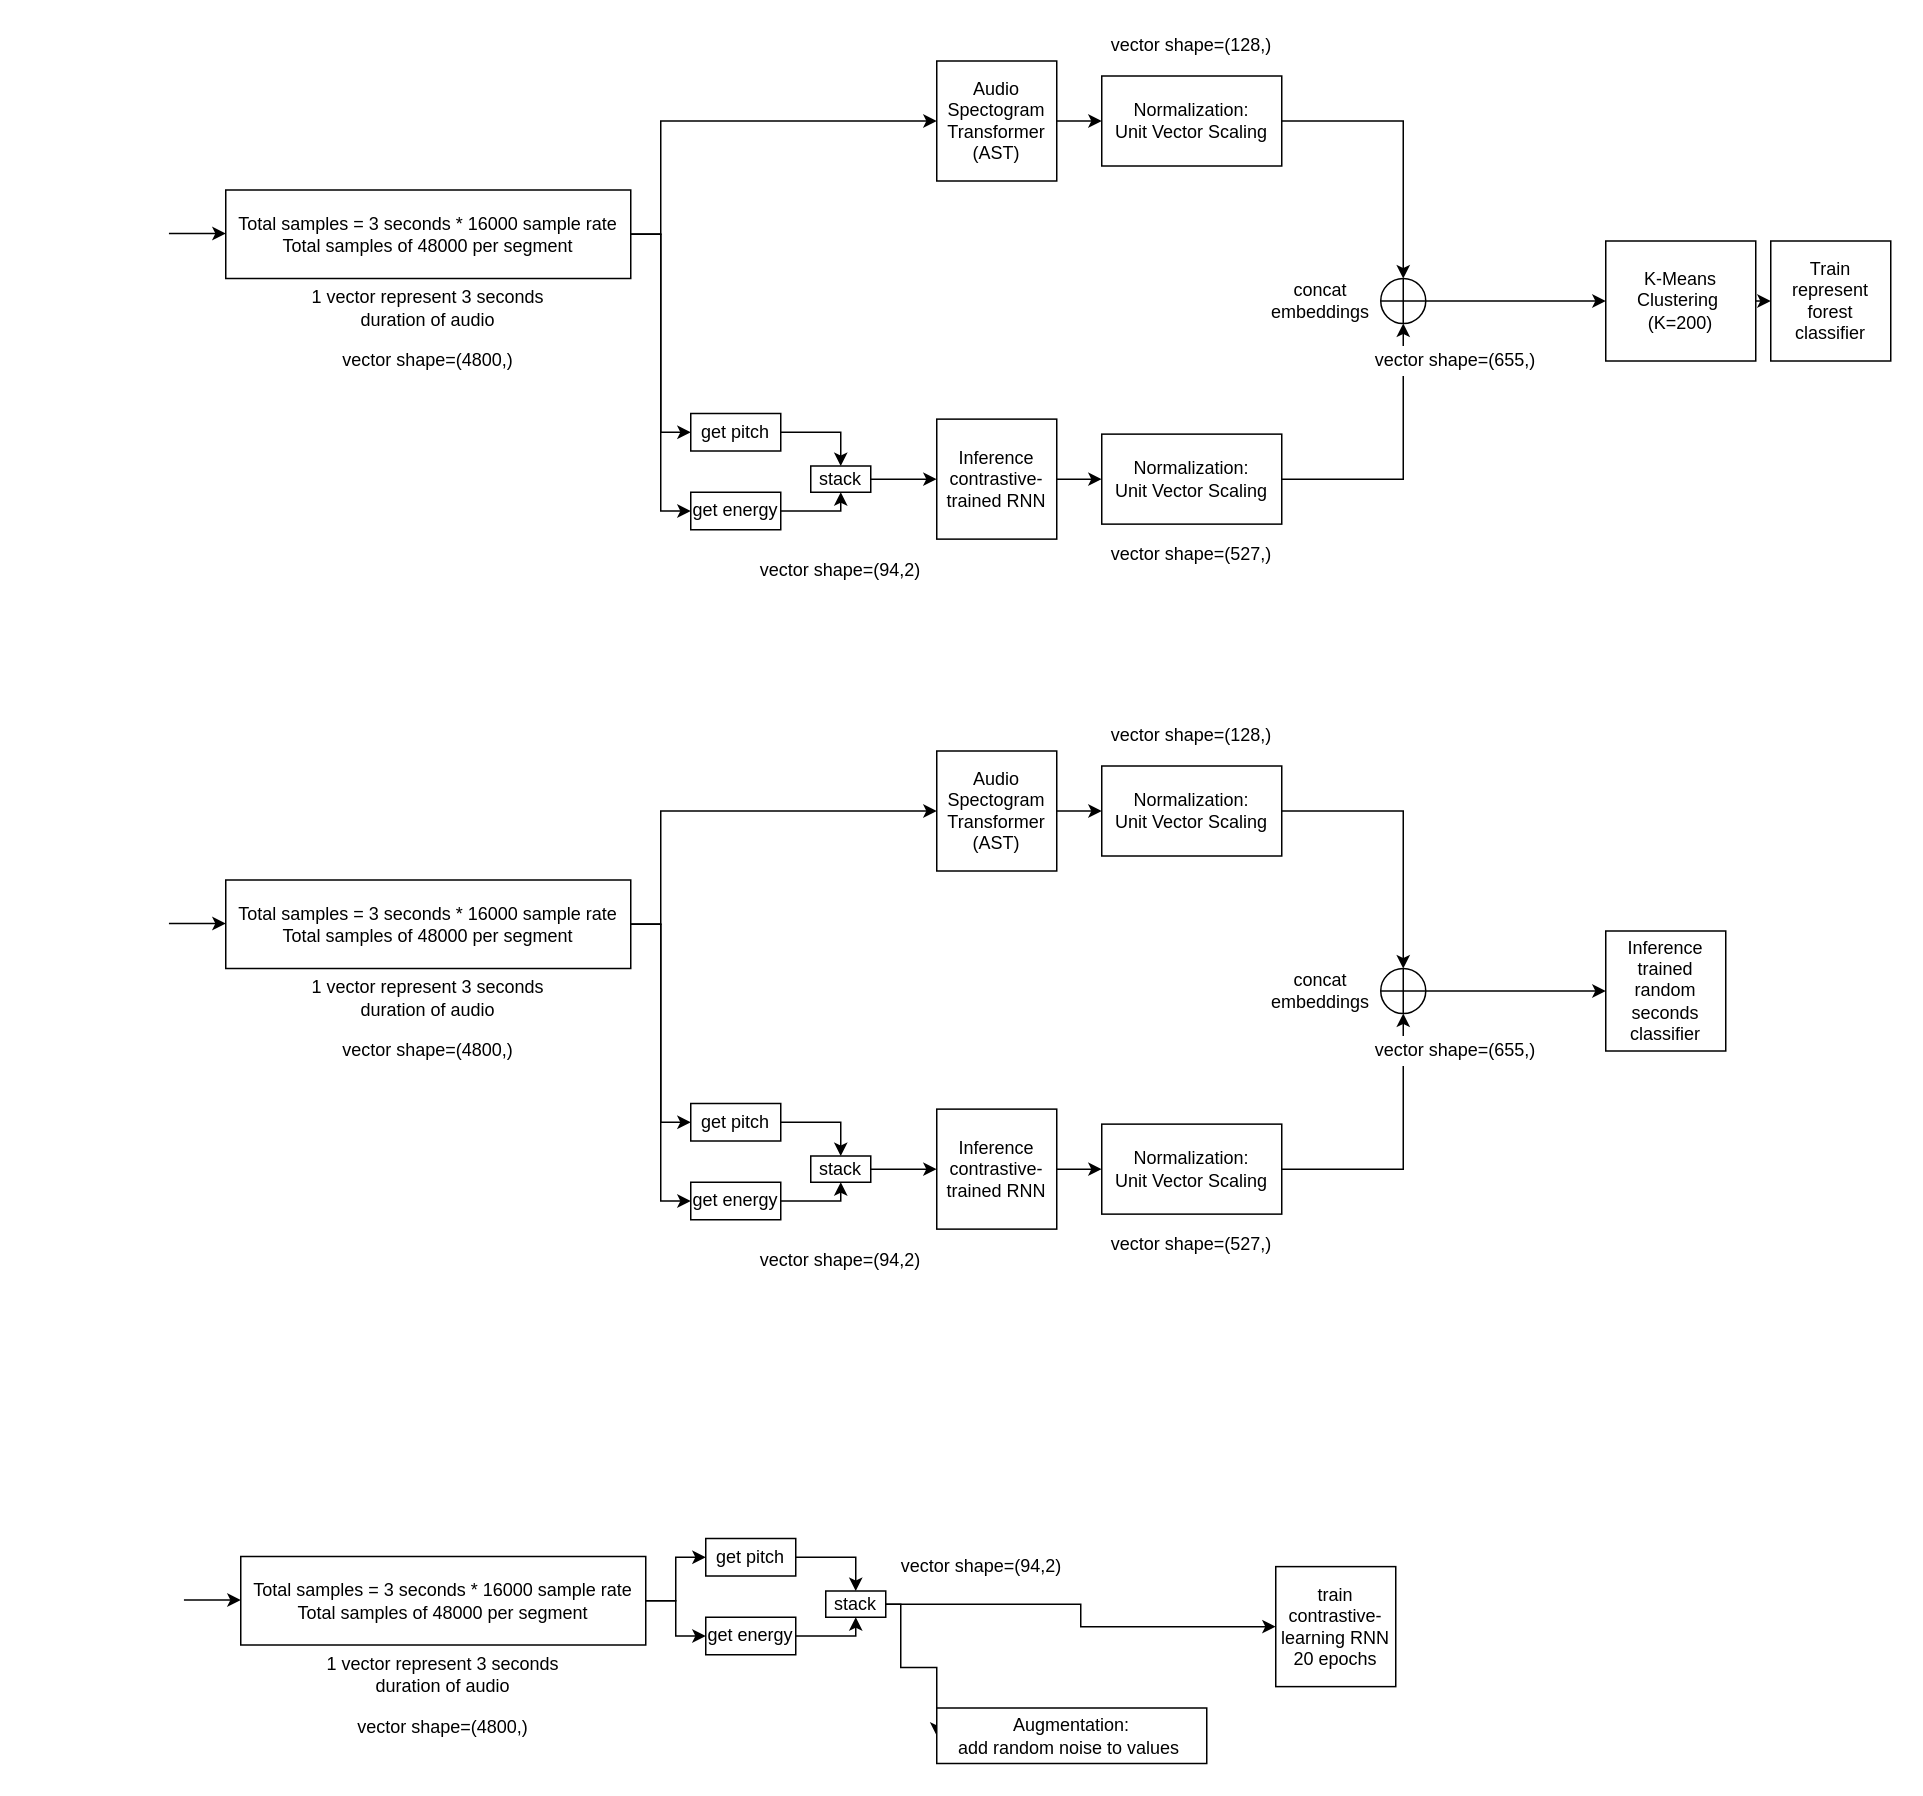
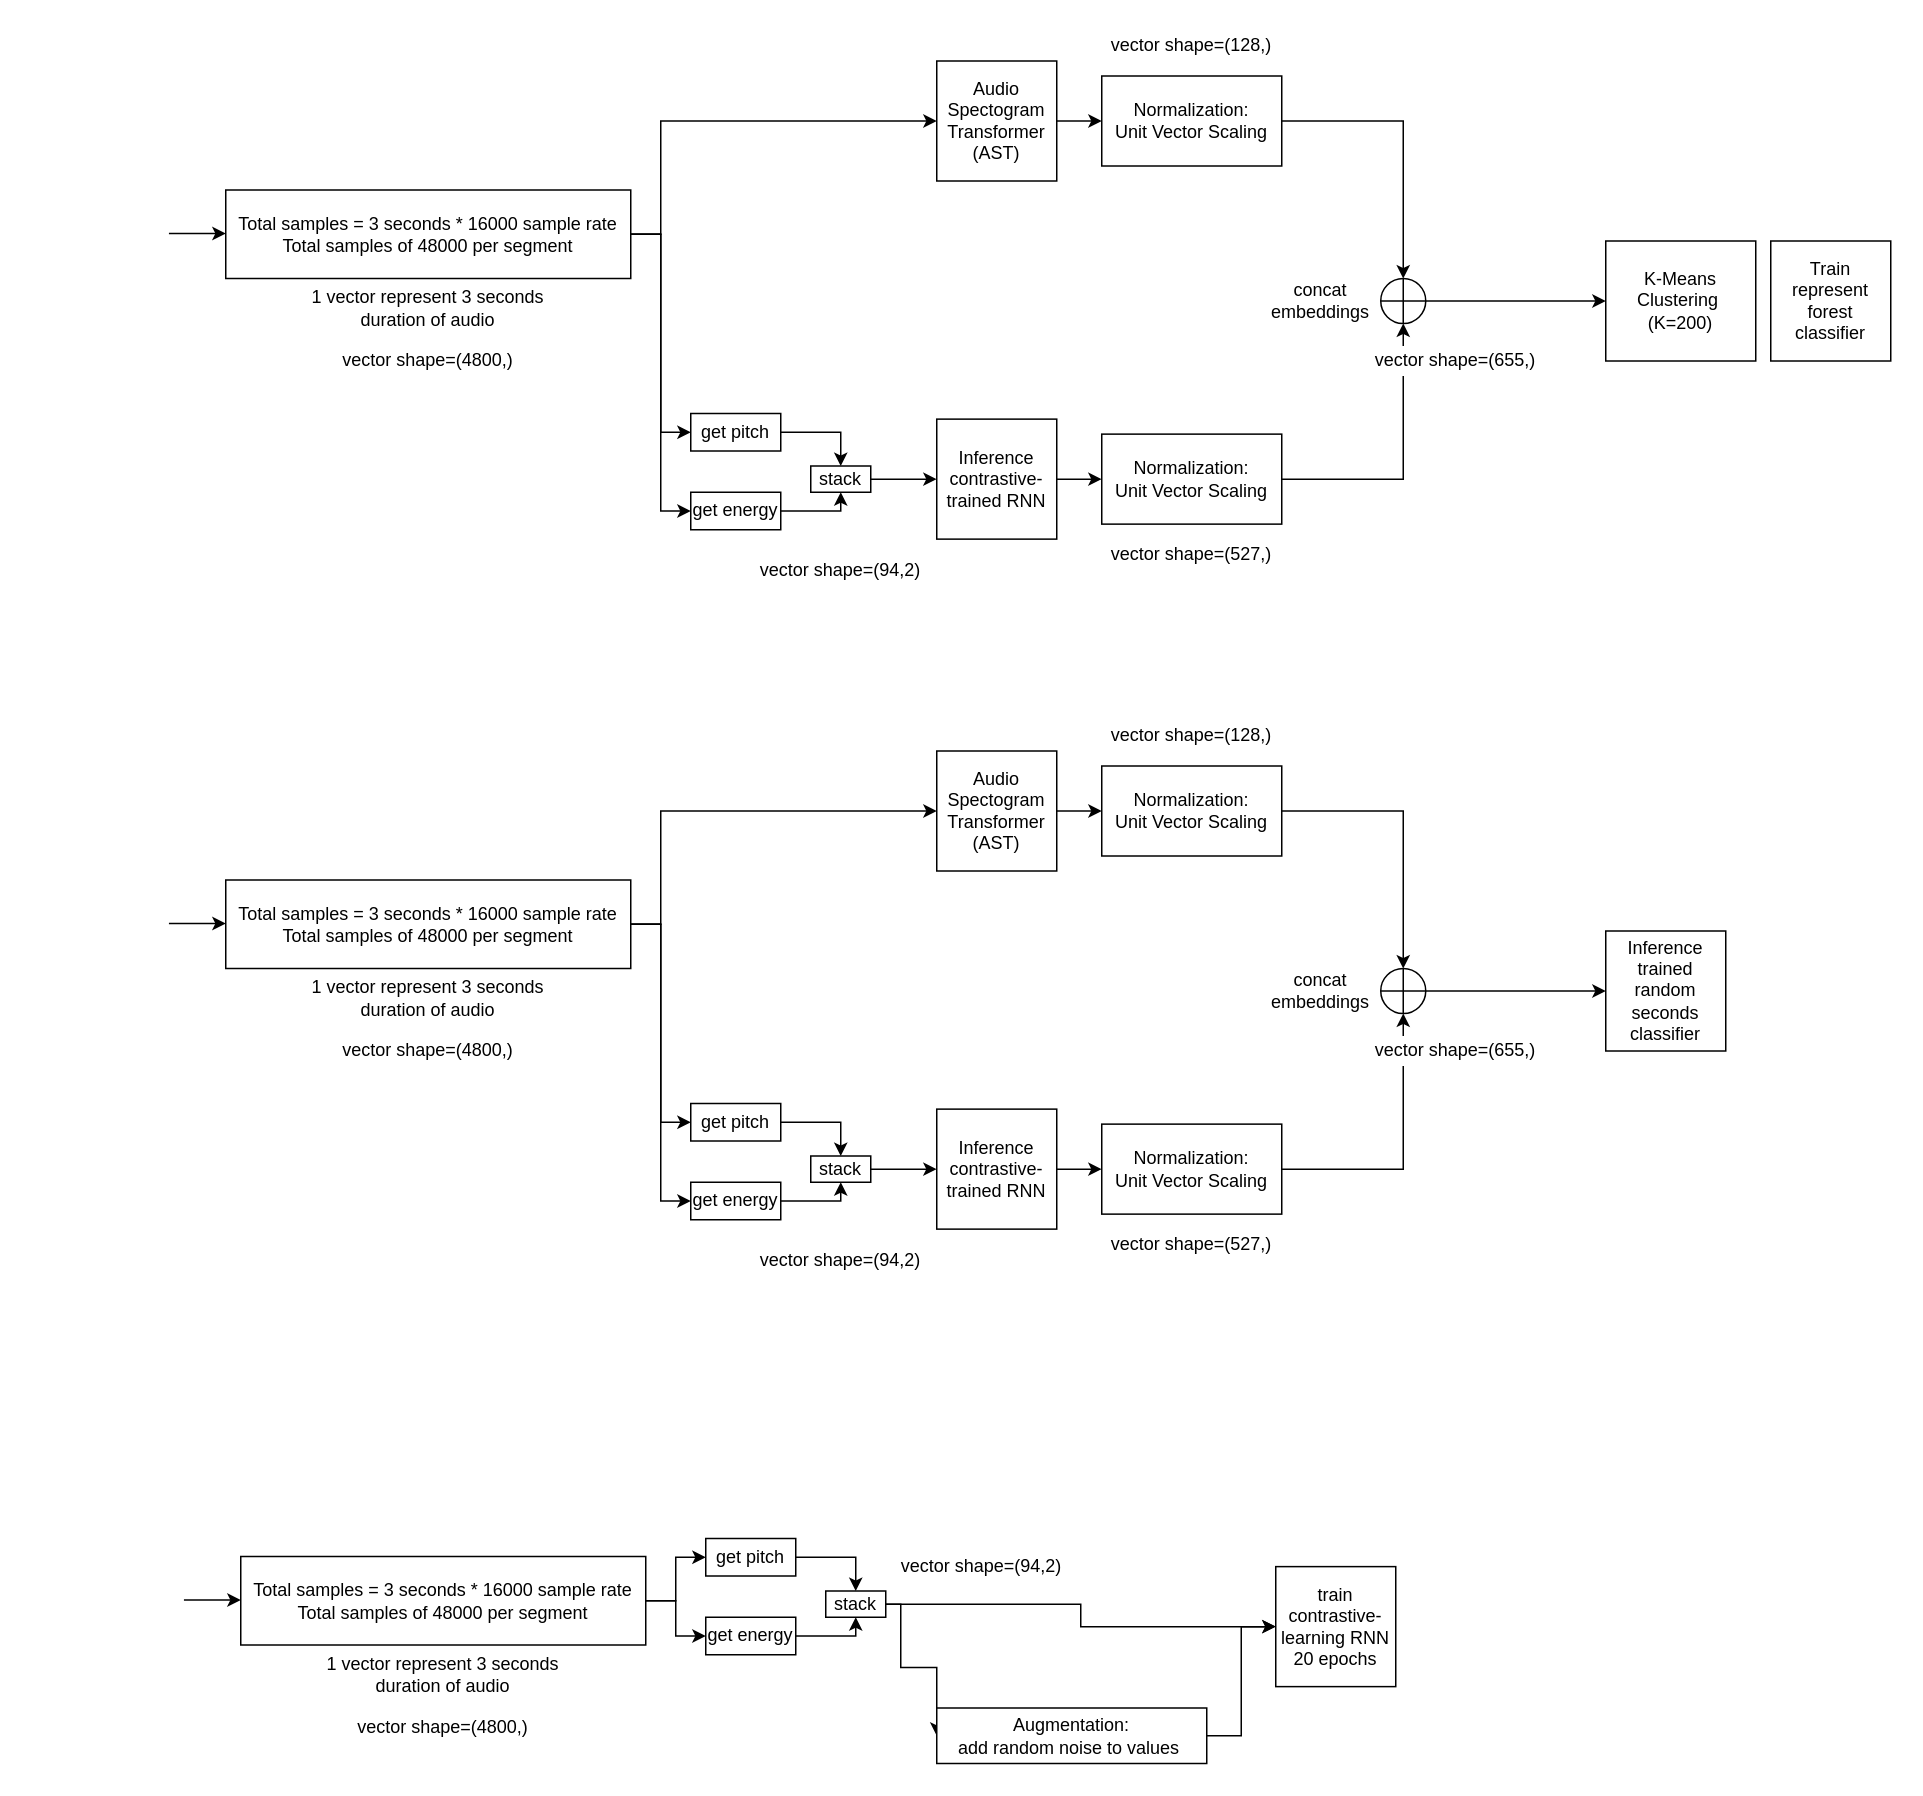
- <mxCell id="10" style="edgeStyle=orthogonalEdgeStyle;rounded=0;orthogonalLoop=1;jettySize=auto;html=1;exitX=1;exitY=0.5;exitDx=0;exitDy=0;entryX=0;entryY=0.5;entryDx=0;entryDy=0;" edge="1" parent="1" source="11" target="12"><mxGeometry relative="1" as="geometry" /></mxCell>
+ <mxCell id="80" style="edgeStyle=orthogonalEdgeStyle;rounded=0;orthogonalLoop=1;jettySize=auto;html=1;exitX=1;exitY=0.5;exitDx=0;exitDy=0;entryX=0;entryY=0.5;entryDx=0;entryDy=0;" edge="1" parent="1" source="81" target="66"><mxGeometry relative="1" as="geometry" /></mxCell>
